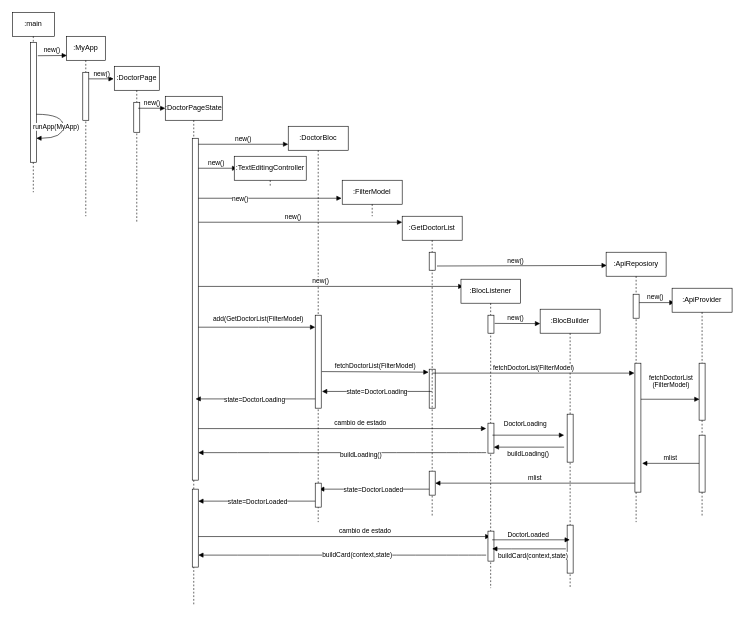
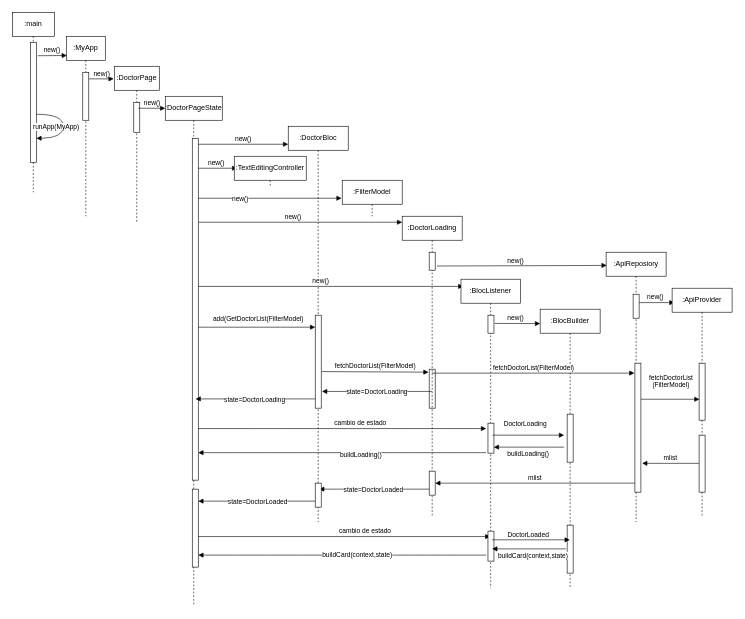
- <mxCell id="25" value=":GetDoctorList" style="shape=umlLifeline;perimeter=lifelinePerimeter;whiteSpace=wrap;html=1;container=1;collapsible=0;recursiveResize=0;outlineConnect=0;" vertex="1" parent="1"><mxGeometry x="670" y="360" width="100" height="500" as="geometry" /></mxCell>
+ <mxCell id="25" value=":DoctorLoading" style="shape=umlLifeline;perimeter=lifelinePerimeter;whiteSpace=wrap;html=1;container=1;collapsible=0;recursiveResize=0;outlineConnect=0;" vertex="1" parent="1"><mxGeometry x="670" y="360" width="100" height="500" as="geometry" /></mxCell>
